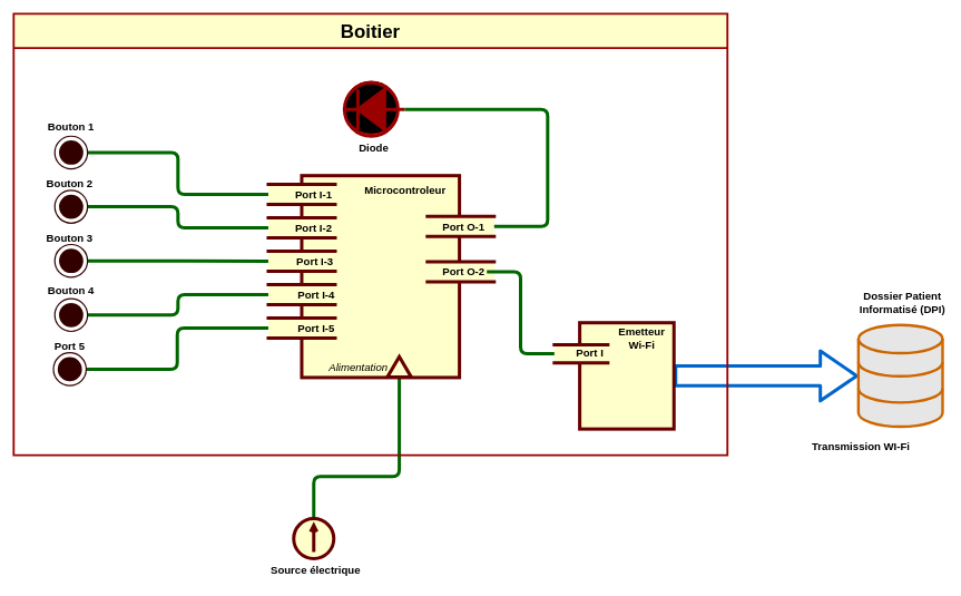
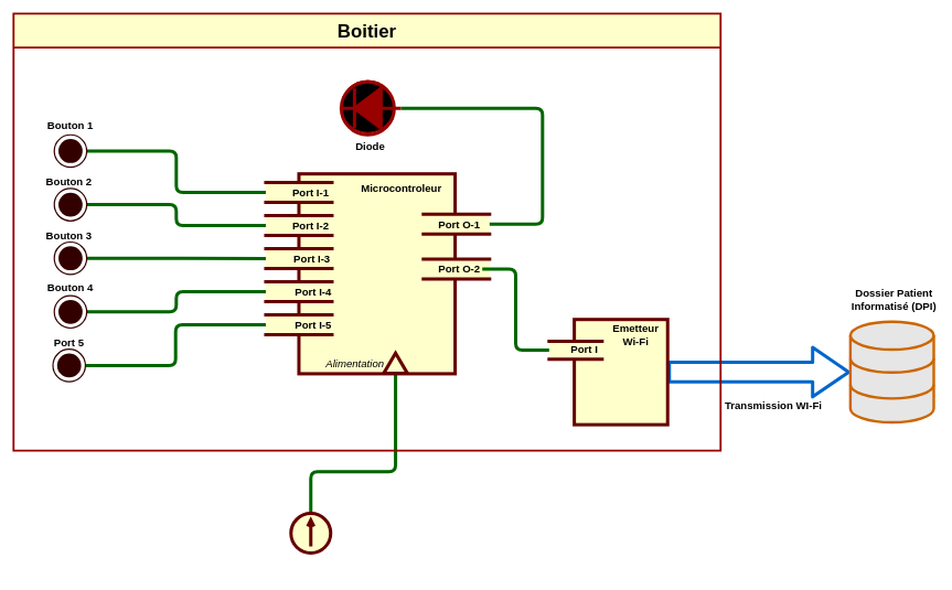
- <mxCell id="54" value="&lt;font style=&quot;font-size: 16px;&quot; color=&quot;#000000&quot;&gt;&lt;b&gt;Transmission WI-Fi&lt;br&gt;&lt;/b&gt;&lt;/font&gt;" style="text;html=1;strokeColor=none;fillColor=none;align=center;verticalAlign=middle;whiteSpace=wrap;rounded=0;strokeWidth=5;" vertex="1" parent="1"><mxGeometry x="1212" y="650" width="152" height="34" as="geometry" /></mxCell>
+ <mxCell id="54" value="&lt;font style=&quot;font-size: 16px;&quot; color=&quot;#000000&quot;&gt;&lt;b&gt;Transmission WI-Fi&lt;br&gt;&lt;/b&gt;&lt;/font&gt;" style="text;html=1;strokeColor=none;fillColor=none;align=center;verticalAlign=middle;whiteSpace=wrap;rounded=0;strokeWidth=5;" vertex="1" parent="1"><mxGeometry x="1092" y="595" width="152" height="34" as="geometry" /></mxCell>
- <mxCell id="4" value="&lt;font style=&quot;font-size: 16px;&quot; color=&quot;#000000&quot;&gt;&lt;b&gt;Source électrique&lt;/b&gt;&lt;/font&gt;" style="text;html=1;strokeColor=none;fillColor=none;align=center;verticalAlign=middle;whiteSpace=wrap;rounded=0;strokeWidth=5;" vertex="1" parent="1"><mxGeometry x="403" y="835" width="138" height="34" as="geometry" /></mxCell>
